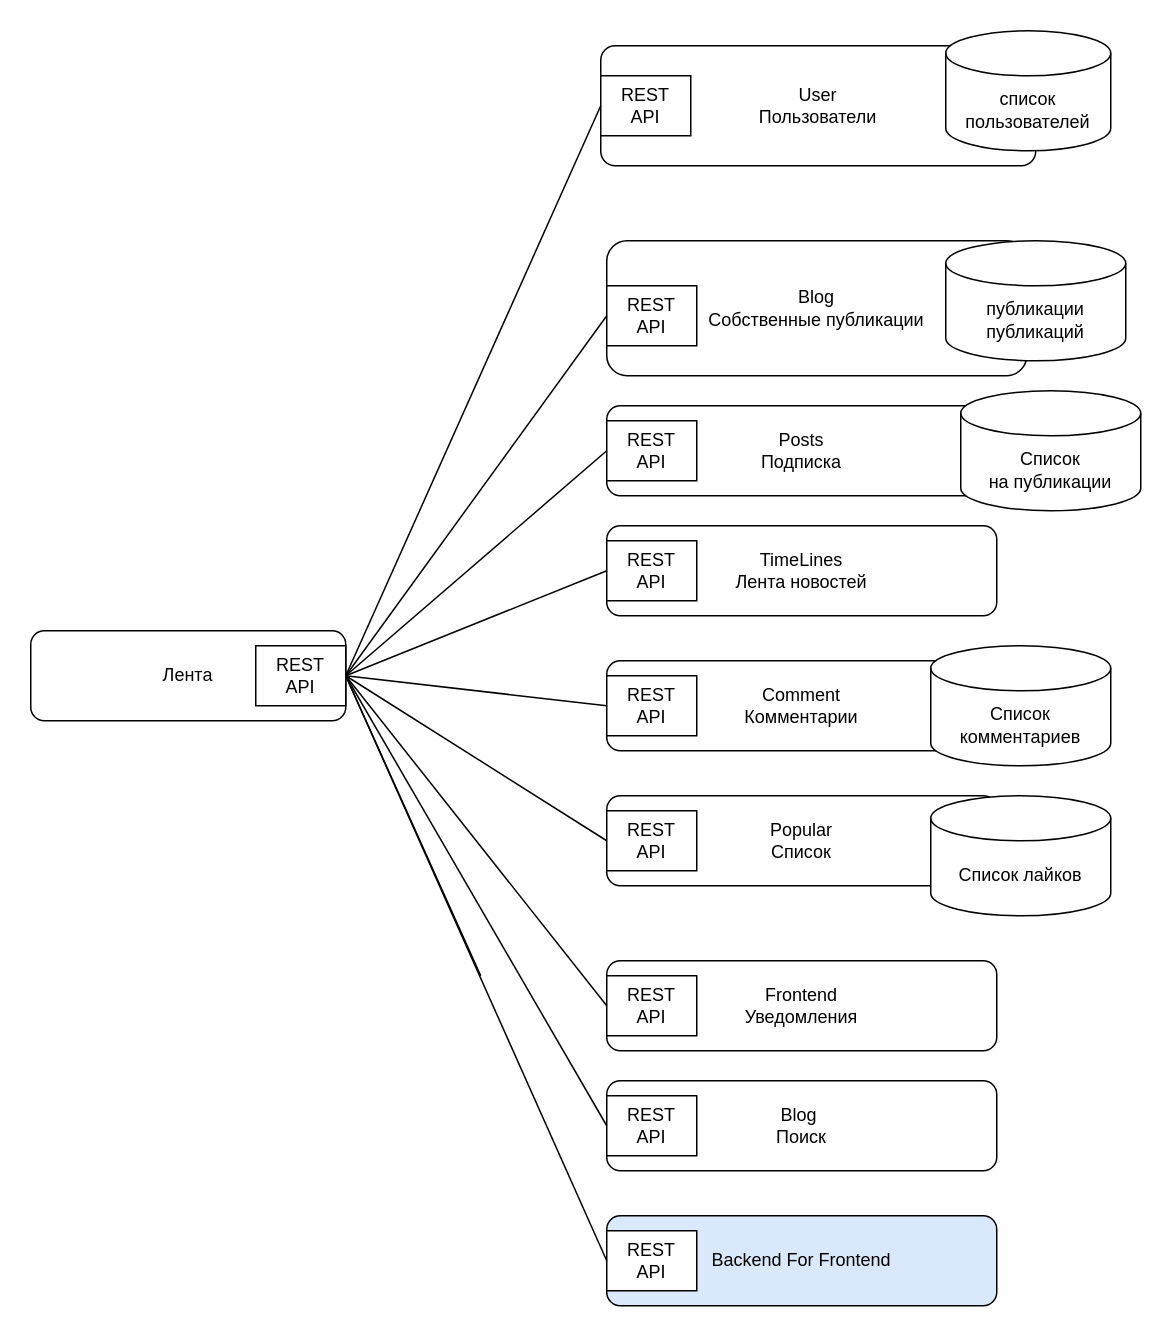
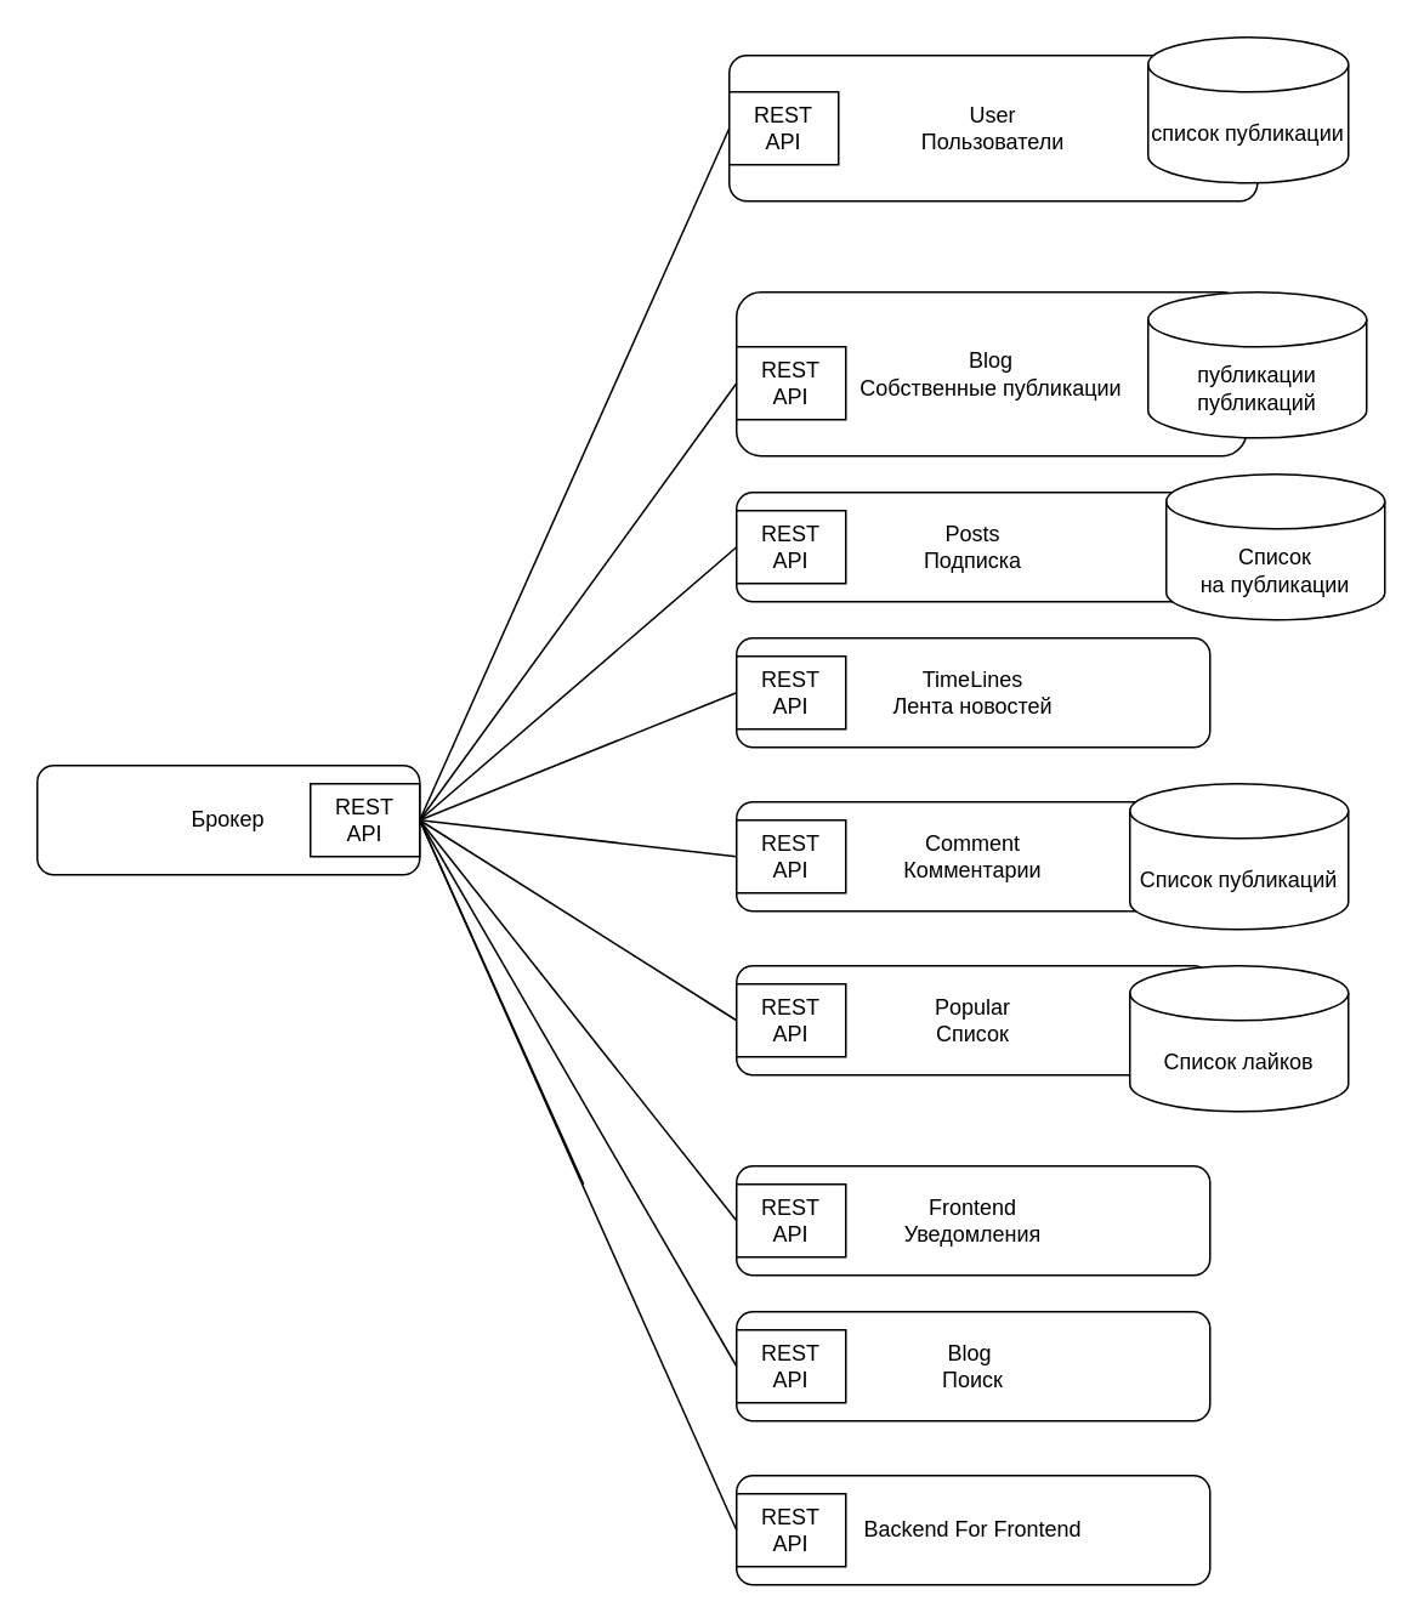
- <mxCell id="3" value="список пользователей" style="shape=cylinder3;whiteSpace=wrap;html=1;boundedLbl=1;backgroundOutline=1;size=15;" vertex="1" parent="1"><mxGeometry x="630" y="20" width="110" height="80" as="geometry" /></mxCell>
+ <mxCell id="3" value="список публикации" style="shape=cylinder3;whiteSpace=wrap;html=1;boundedLbl=1;backgroundOutline=1;size=15;" vertex="1" parent="1"><mxGeometry x="630" y="20" width="110" height="80" as="geometry" /></mxCell>
- <mxCell id="7" value="Лента" style="rounded=1;whiteSpace=wrap;html=1;" vertex="1" parent="1"><mxGeometry x="20" y="420" width="210" height="60" as="geometry" /></mxCell>
+ <mxCell id="7" value="Брокер" style="rounded=1;whiteSpace=wrap;html=1;" vertex="1" parent="1"><mxGeometry x="20" y="420" width="210" height="60" as="geometry" /></mxCell>
- <mxCell id="21" value="Список комментариев" style="shape=cylinder3;whiteSpace=wrap;html=1;boundedLbl=1;backgroundOutline=1;size=15;" vertex="1" parent="1"><mxGeometry x="620" y="430" width="120" height="80" as="geometry" /></mxCell>
+ <mxCell id="21" value="Список публикаций" style="shape=cylinder3;whiteSpace=wrap;html=1;boundedLbl=1;backgroundOutline=1;size=15;" vertex="1" parent="1"><mxGeometry x="620" y="430" width="120" height="80" as="geometry" /></mxCell>
- <mxCell id="30" value="Backend For Frontend" style="rounded=1;whiteSpace=wrap;html=1;fillColor=#dae8fc;" vertex="1" parent="1"><mxGeometry x="404" y="810" width="260" height="60" as="geometry" /></mxCell>
+ <mxCell id="30" value="Backend For Frontend" style="rounded=1;whiteSpace=wrap;html=1;" vertex="1" parent="1"><mxGeometry x="404" y="810" width="260" height="60" as="geometry" /></mxCell>
